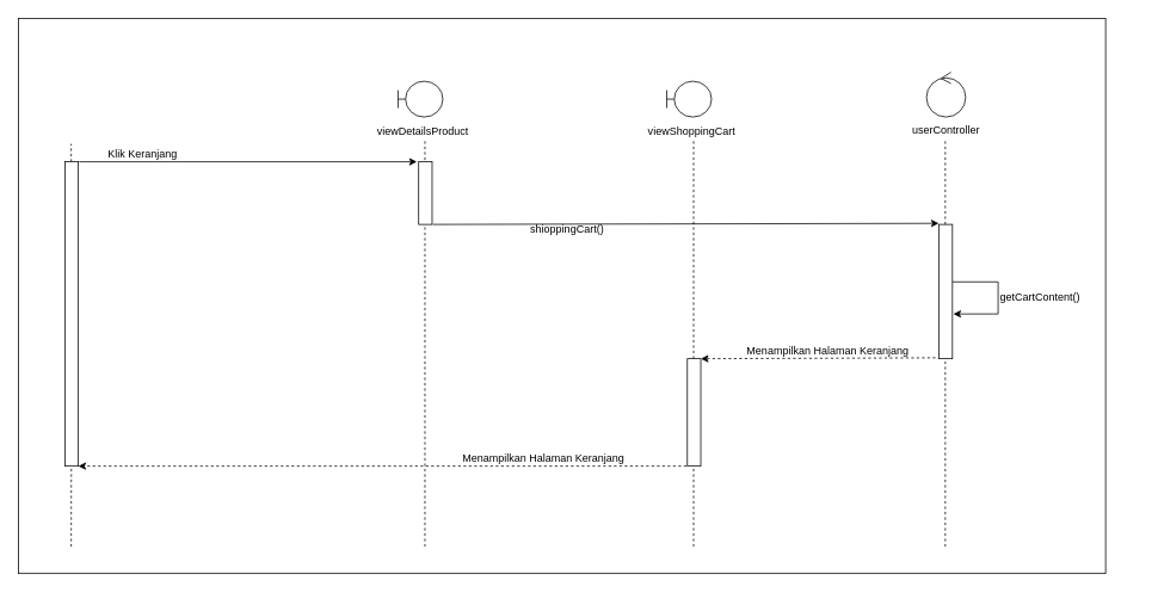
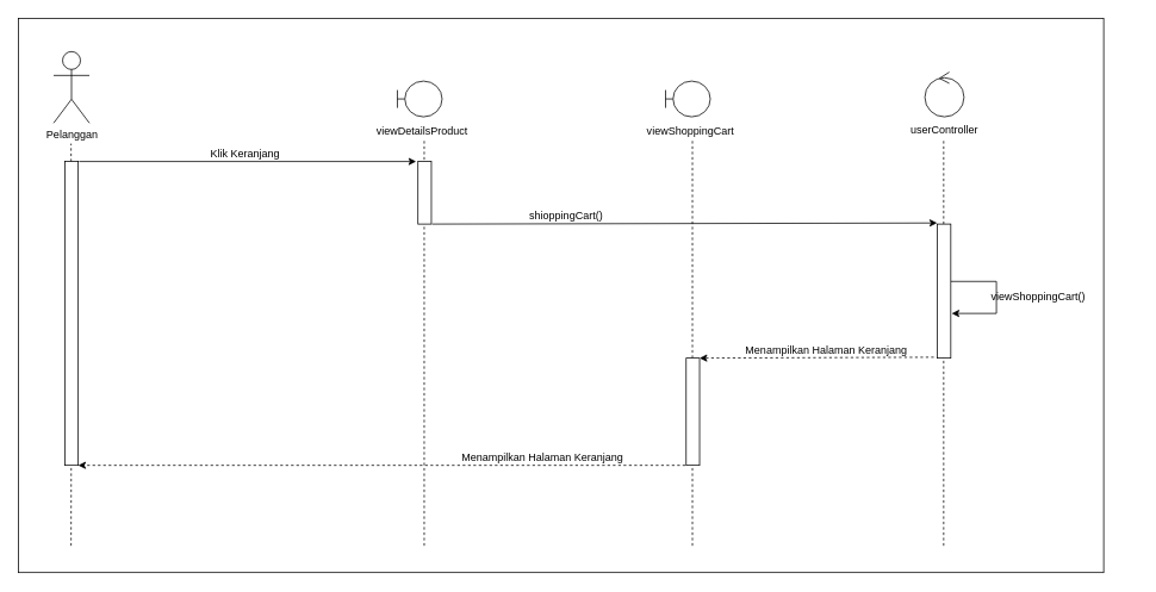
+ <mxCell id="3" value="Pelanggan" style="shape=umlActor;verticalLabelPosition=bottom;verticalAlign=top;html=1;outlineConnect=0;" vertex="1" parent="1"><mxGeometry x="59.5" y="57" width="40" height="80" as="geometry" /></mxCell>
- <mxCell id="19" value="Klik Keranjang" style="text;html=1;strokeColor=none;fillColor=none;align=center;verticalAlign=middle;whiteSpace=wrap;rounded=0;" vertex="1" parent="1"><mxGeometry x="109" y="157" width="100" height="30" as="geometry" /></mxCell>
+ <mxCell id="19" value="Klik Keranjang" style="text;html=1;strokeColor=none;fillColor=none;align=center;verticalAlign=middle;whiteSpace=wrap;rounded=0;" vertex="1" parent="1"><mxGeometry x="224" y="157" width="100" height="30" as="geometry" /></mxCell>
- <mxCell id="20" value="shioppingCart()" style="text;html=1;strokeColor=none;fillColor=none;align=center;verticalAlign=middle;whiteSpace=wrap;rounded=0;" vertex="1" parent="1"><mxGeometry x="583" y="241" width="100" height="30" as="geometry" /></mxCell>
+ <mxCell id="20" value="shioppingCart()" style="text;html=1;strokeColor=none;fillColor=none;align=center;verticalAlign=middle;whiteSpace=wrap;rounded=0;" vertex="1" parent="1"><mxGeometry x="583" y="226" width="100" height="30" as="geometry" /></mxCell>
- <mxCell id="28" value="getCartContent()" style="text;html=1;strokeColor=none;fillColor=none;align=center;verticalAlign=middle;whiteSpace=wrap;rounded=0;" vertex="1" parent="1"><mxGeometry x="1051" y="316" width="220" height="30" as="geometry" /></mxCell>
+ <mxCell id="28" value="viewShoppingCart()" style="text;html=1;strokeColor=none;fillColor=none;align=center;verticalAlign=middle;whiteSpace=wrap;rounded=0;" vertex="1" parent="1"><mxGeometry x="1051" y="316" width="220" height="30" as="geometry" /></mxCell>
